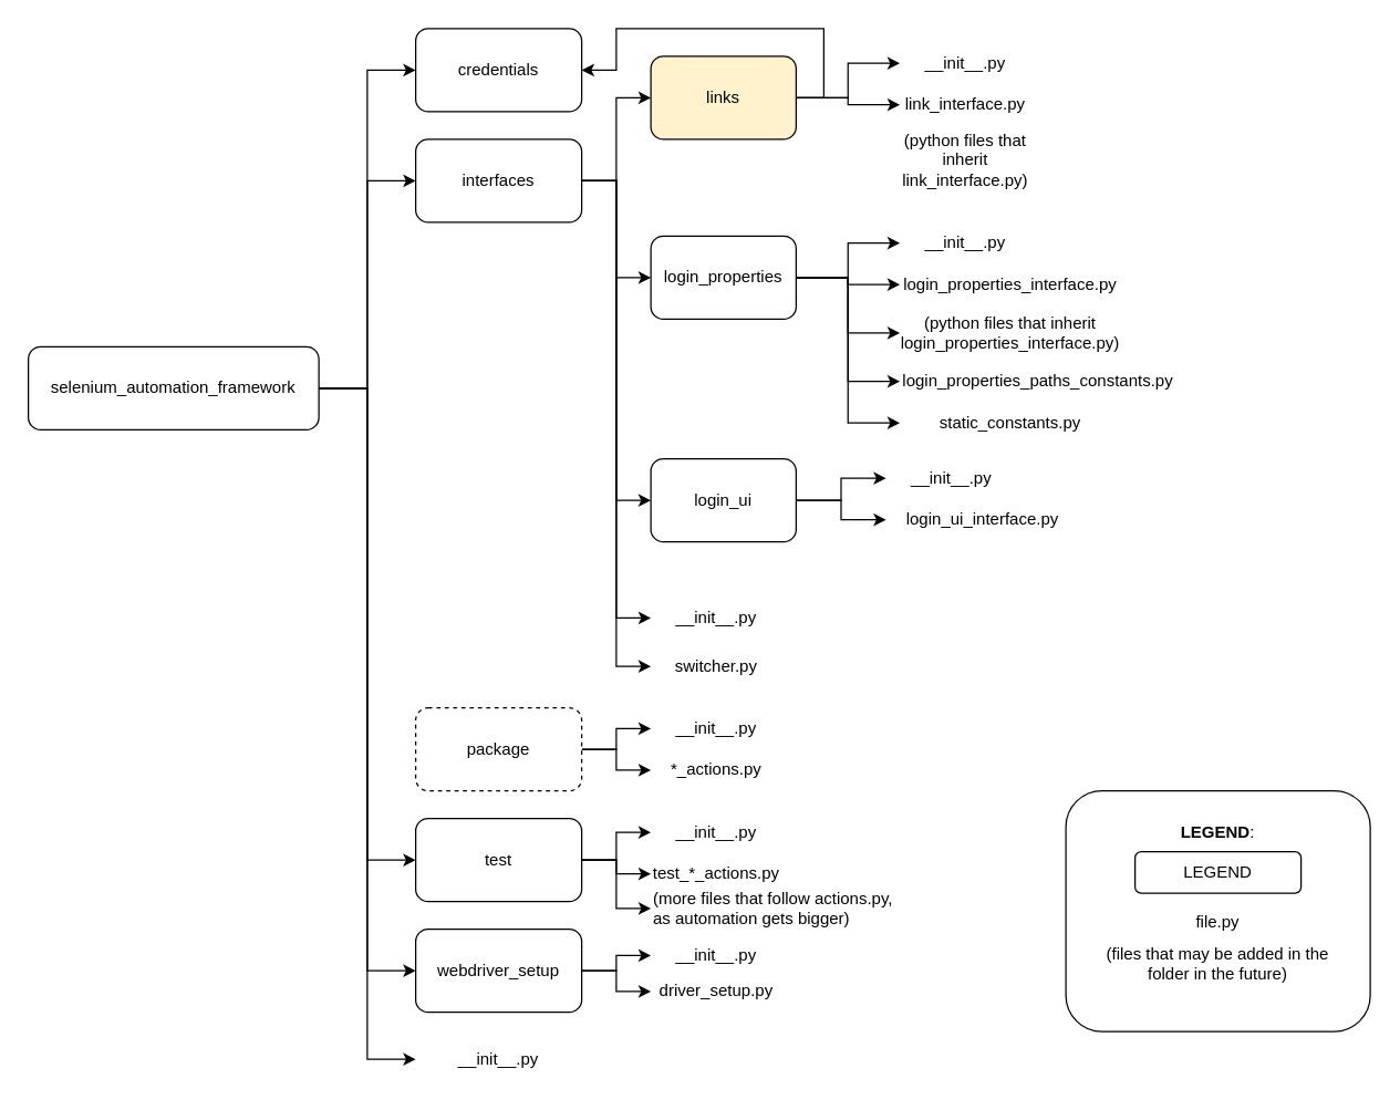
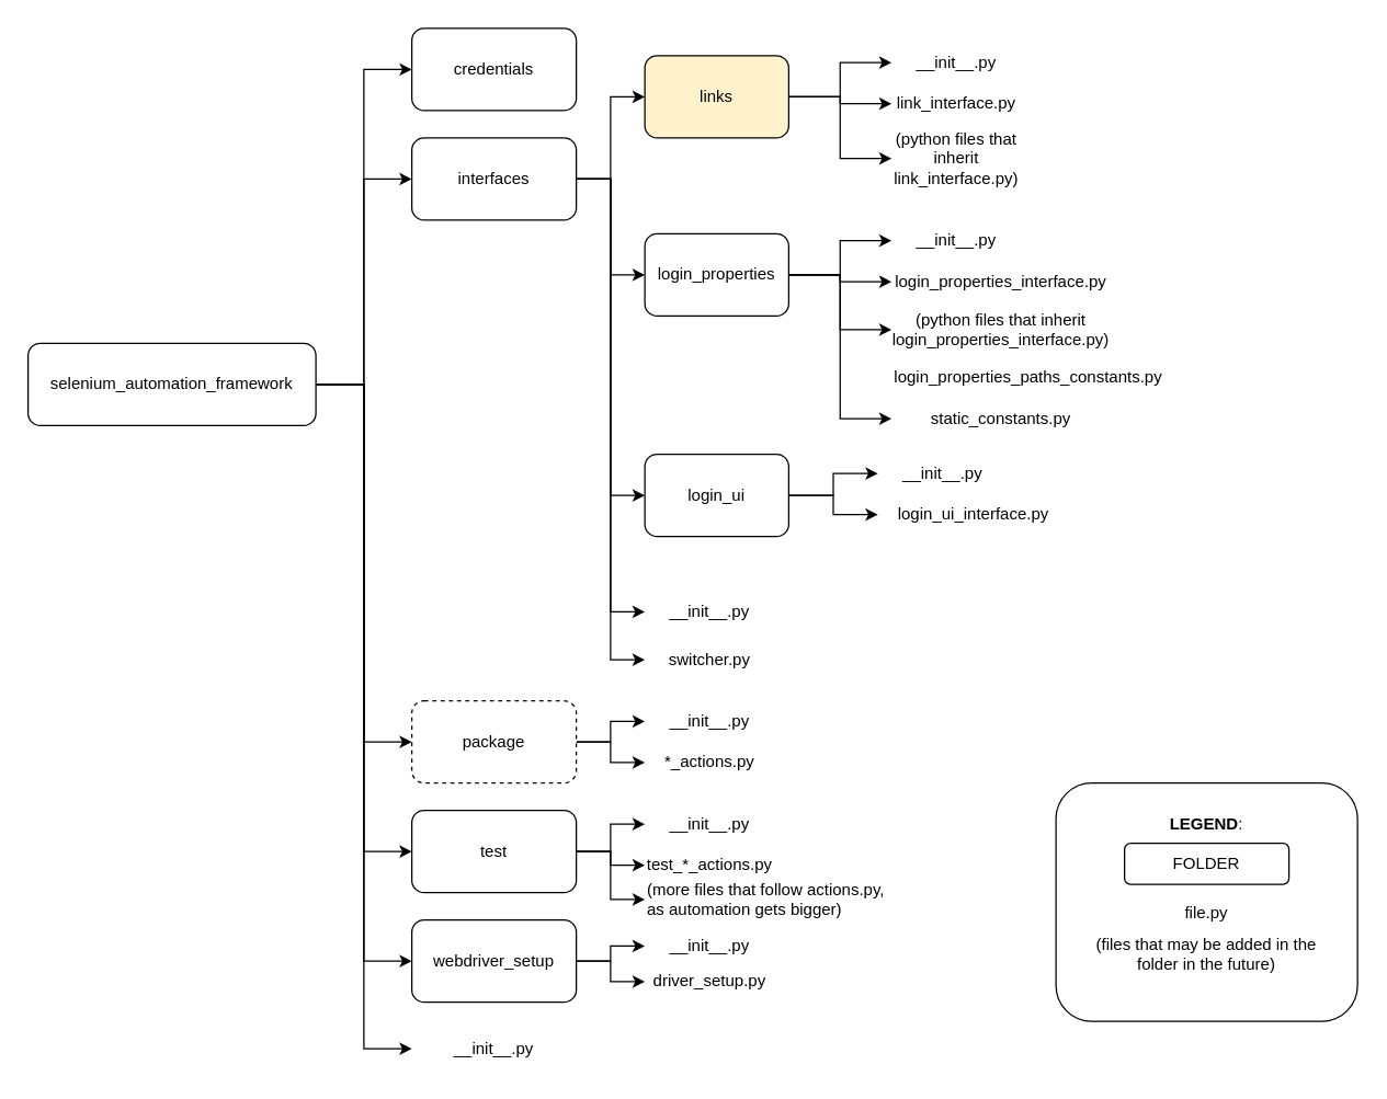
- <mxCell id="28" style="edgeStyle=orthogonalEdgeStyle;rounded=0;orthogonalLoop=1;jettySize=auto;html=1;exitX=1;exitY=0.5;exitDx=0;exitDy=0;" edge="1" parent="1" source="29" target="9"><mxGeometry relative="1" as="geometry" /></mxCell>
+ <mxCell id="28" style="edgeStyle=orthogonalEdgeStyle;rounded=0;orthogonalLoop=1;jettySize=auto;html=1;exitX=1;exitY=0.5;exitDx=0;exitDy=0;entryX=0;entryY=0.5;entryDx=0;entryDy=0;" edge="1" parent="1" source="29" target="44"><mxGeometry relative="1" as="geometry" /></mxCell>
- <mxCell id="33" style="edgeStyle=orthogonalEdgeStyle;rounded=0;orthogonalLoop=1;jettySize=auto;html=1;exitX=1;exitY=0.5;exitDx=0;exitDy=0;entryX=0;entryY=0.5;entryDx=0;entryDy=0;" edge="1" parent="1" source="35" target="48"><mxGeometry relative="1" as="geometry" /></mxCell>
+ <mxCell id="4" style="edgeStyle=orthogonalEdgeStyle;rounded=0;orthogonalLoop=1;jettySize=auto;html=1;exitX=1;exitY=0.5;exitDx=0;exitDy=0;entryX=0;entryY=0.5;entryDx=0;entryDy=0;" edge="1" parent="1" source="8" target="18"><mxGeometry relative="1" as="geometry" /></mxCell>
- <mxCell id="60" value="LEGEND" style="rounded=1;whiteSpace=wrap;html=1;" vertex="1" parent="1"><mxGeometry x="820" y="615" width="120" height="30" as="geometry" /></mxCell>
+ <mxCell id="60" value="FOLDER" style="rounded=1;whiteSpace=wrap;html=1;" vertex="1" parent="1"><mxGeometry x="820" y="615" width="120" height="30" as="geometry" /></mxCell>
